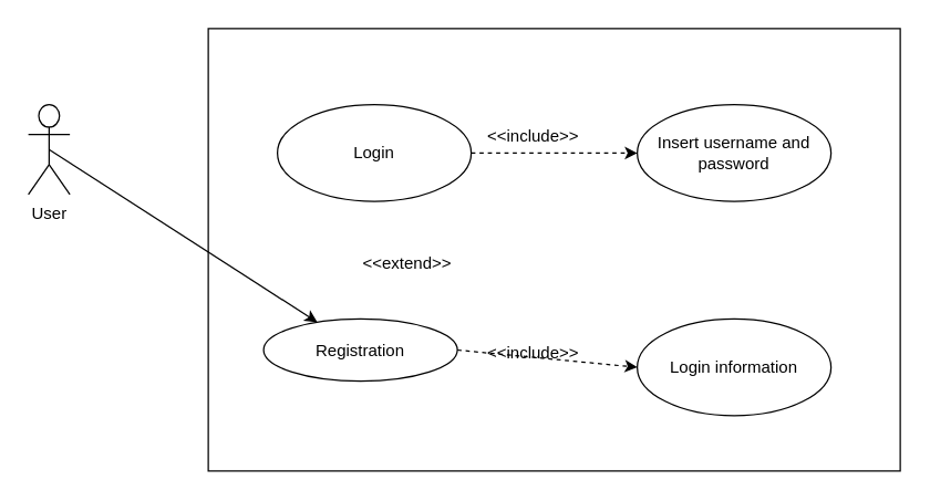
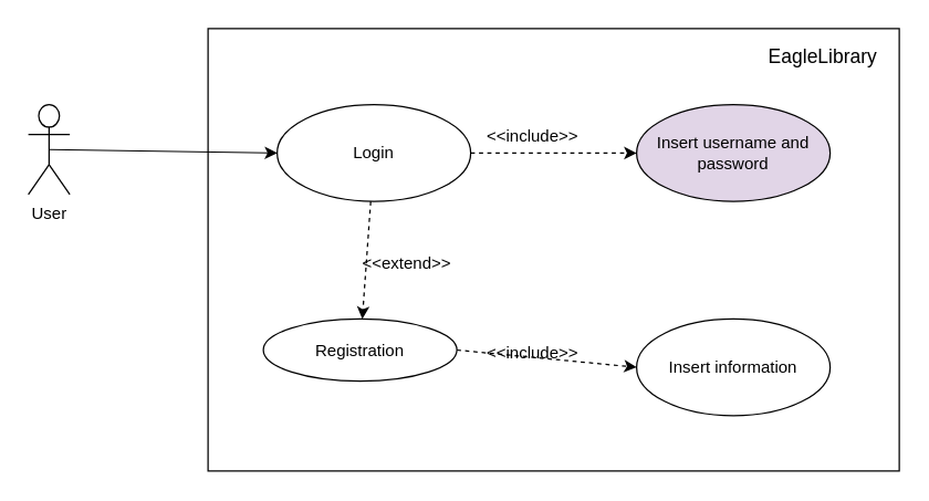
+ <mxCell id="16" value="EagleLibrary" style="text;html=1;strokeColor=none;fillColor=none;align=center;verticalAlign=middle;whiteSpace=wrap;rounded=0;fontFamily=Helvetica;fontSize=14;" vertex="1" parent="1"><mxGeometry x="550" y="30" width="90" height="20" as="geometry" /></mxCell>
+ <mxCell id="5" value="" style="endArrow=classic;html=1;exitX=0.5;exitY=0.5;exitDx=0;exitDy=0;exitPerimeter=0;entryX=0;entryY=0.5;entryDx=0;entryDy=0;" parent="1" source="4" target="3" edge="1"><mxGeometry width="50" height="50" relative="1" as="geometry"><mxPoint x="120" y="150" as="sourcePoint" /><mxPoint x="170" y="100" as="targetPoint" /></mxGeometry></mxCell>
- <mxCell id="14" value="Insert username and password" style="ellipse;whiteSpace=wrap;html=1;" parent="1" vertex="1"><mxGeometry x="460" y="75" width="140" height="70" as="geometry" /></mxCell>
+ <mxCell id="14" value="Insert username and password" style="ellipse;whiteSpace=wrap;html=1;fillColor=#e1d5e7;" parent="1" vertex="1"><mxGeometry x="460" y="75" width="140" height="70" as="geometry" /></mxCell>
- <mxCell id="9" value="" style="endArrow=classic;html=1;exitX=0.5;exitY=0.5;exitDx=0;exitDy=0;exitPerimeter=0;" parent="1" source="4" target="6" edge="1"><mxGeometry width="50" height="50" relative="1" as="geometry"><mxPoint x="90" y="260" as="sourcePoint" /><mxPoint x="140" y="210" as="targetPoint" /></mxGeometry></mxCell>
+ <mxCell id="7" value="" style="endArrow=classic;html=1;dashed=1;" parent="1" source="3" target="6" edge="1"><mxGeometry width="50" height="50" relative="1" as="geometry"><mxPoint x="230" y="210" as="sourcePoint" /><mxPoint x="274" y="160" as="targetPoint" /></mxGeometry></mxCell>
- <mxCell id="15" value="Login information" style="ellipse;whiteSpace=wrap;html=1;" parent="1" vertex="1"><mxGeometry x="460" y="230" width="140" height="70" as="geometry" /></mxCell>
+ <mxCell id="15" value="Insert information" style="ellipse;whiteSpace=wrap;html=1;" parent="1" vertex="1"><mxGeometry x="460" y="230" width="140" height="70" as="geometry" /></mxCell>
